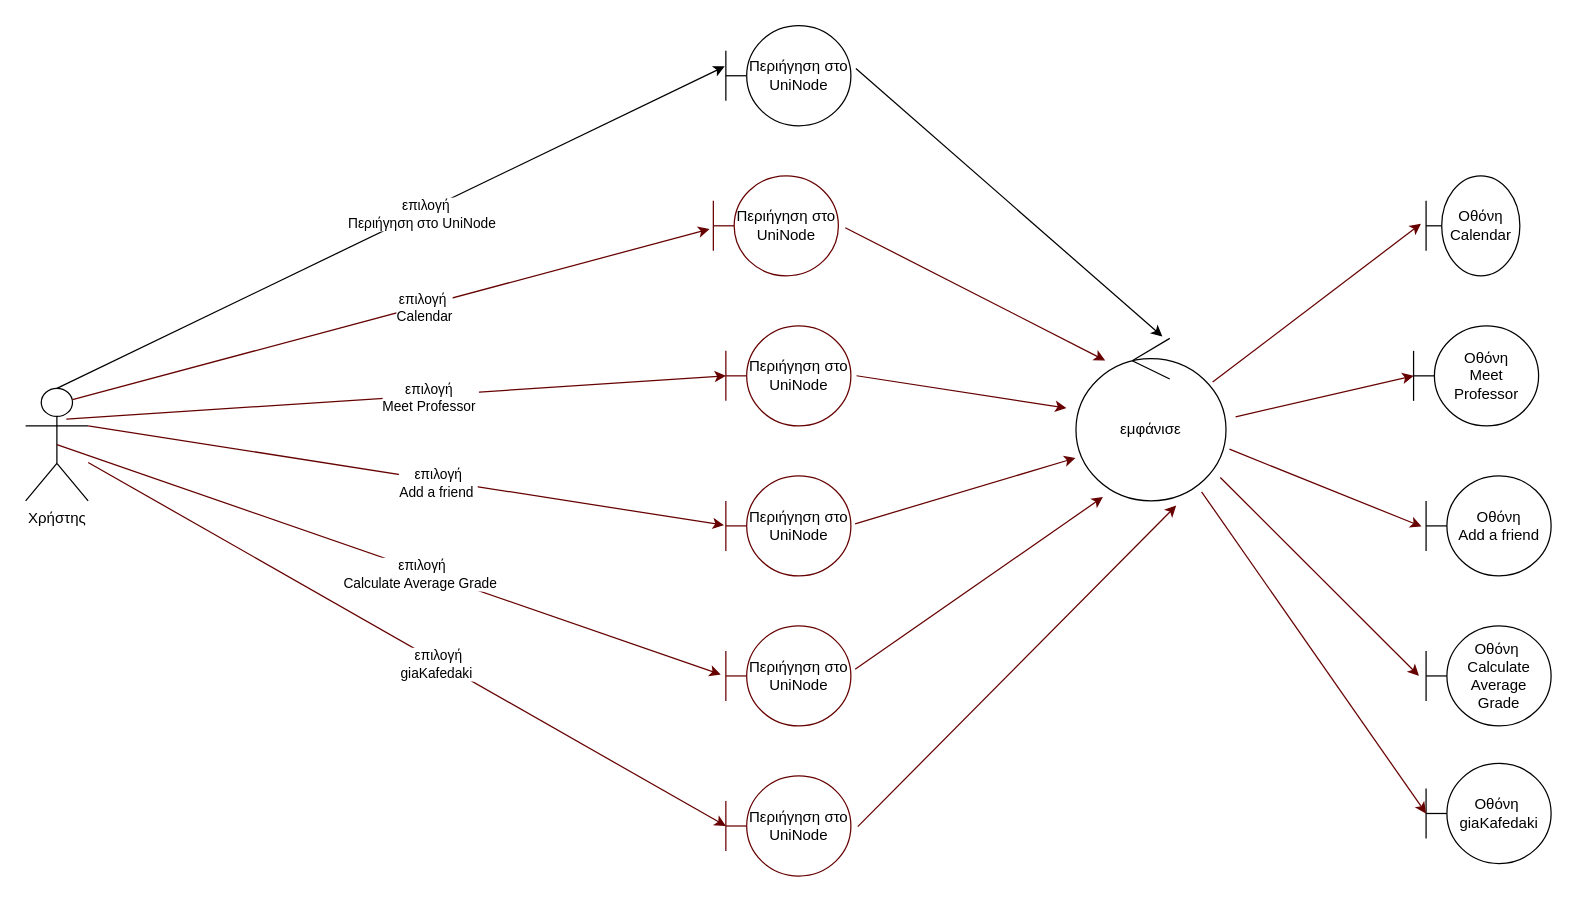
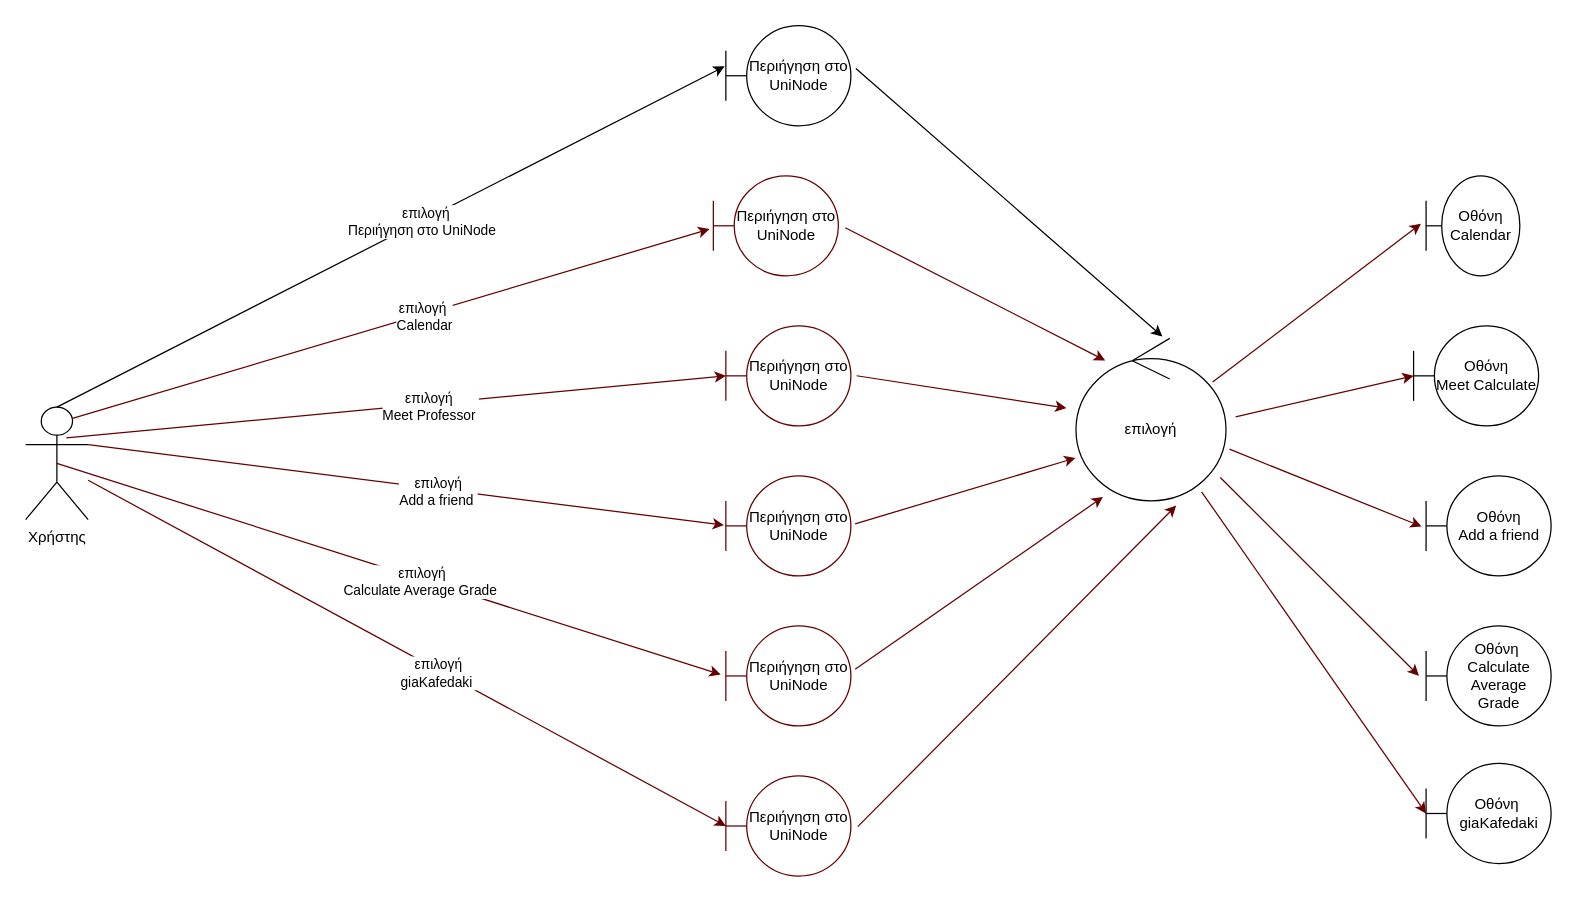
- <mxCell id="29" value="Οθόνη&lt;br&gt;Meet Professor" style="shape=umlBoundary;whiteSpace=wrap;html=1;" vertex="1" parent="1"><mxGeometry x="1130" y="260" width="100" height="80" as="geometry" /></mxCell>
+ <mxCell id="29" value="Οθόνη&lt;br&gt;Meet Calculate" style="shape=umlBoundary;whiteSpace=wrap;html=1;" vertex="1" parent="1"><mxGeometry x="1130" y="260" width="100" height="80" as="geometry" /></mxCell>
- <mxCell id="21" value="εμφάνισε" style="ellipse;shape=umlControl;whiteSpace=wrap;html=1;" vertex="1" parent="1"><mxGeometry x="860" y="270" width="120" height="130" as="geometry" /></mxCell>
+ <mxCell id="21" value="επιλογή" style="ellipse;shape=umlControl;whiteSpace=wrap;html=1;" vertex="1" parent="1"><mxGeometry x="860" y="270" width="120" height="130" as="geometry" /></mxCell>
- <mxCell id="3" value="Χρήστης" style="shape=umlActor;verticalLabelPosition=bottom;verticalAlign=top;html=1;" vertex="1" parent="1"><mxGeometry x="20" y="310" width="50" height="90" as="geometry" /></mxCell>
+ <mxCell id="3" value="Χρήστης" style="shape=umlActor;verticalLabelPosition=bottom;verticalAlign=top;html=1;" vertex="1" parent="1"><mxGeometry x="20" y="325" width="50" height="90" as="geometry" /></mxCell>
